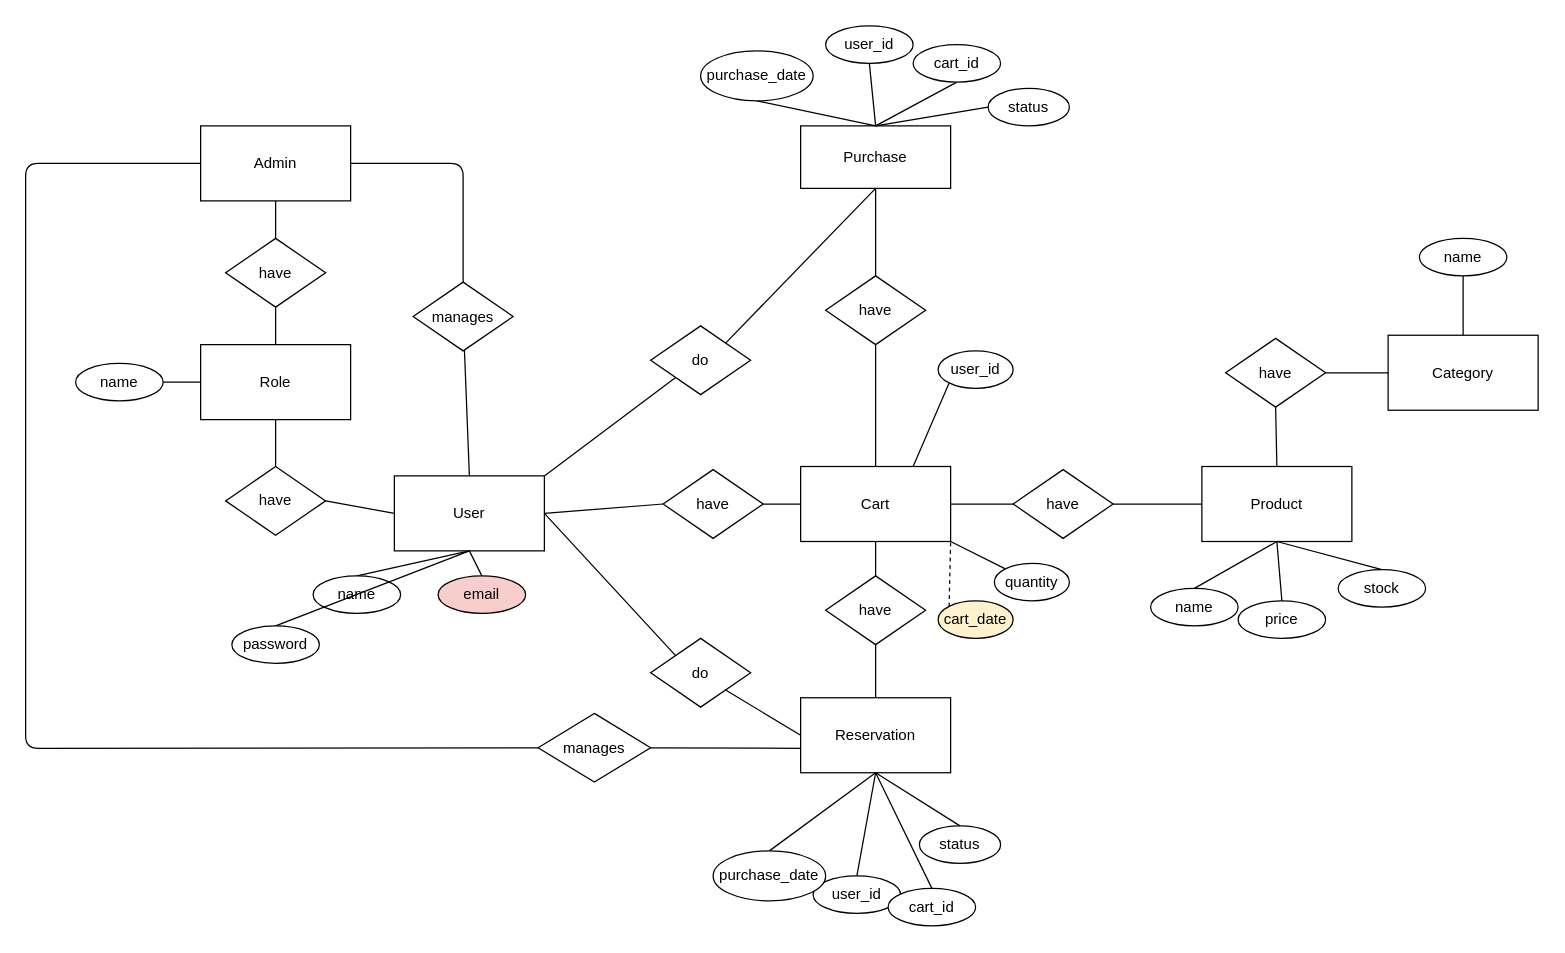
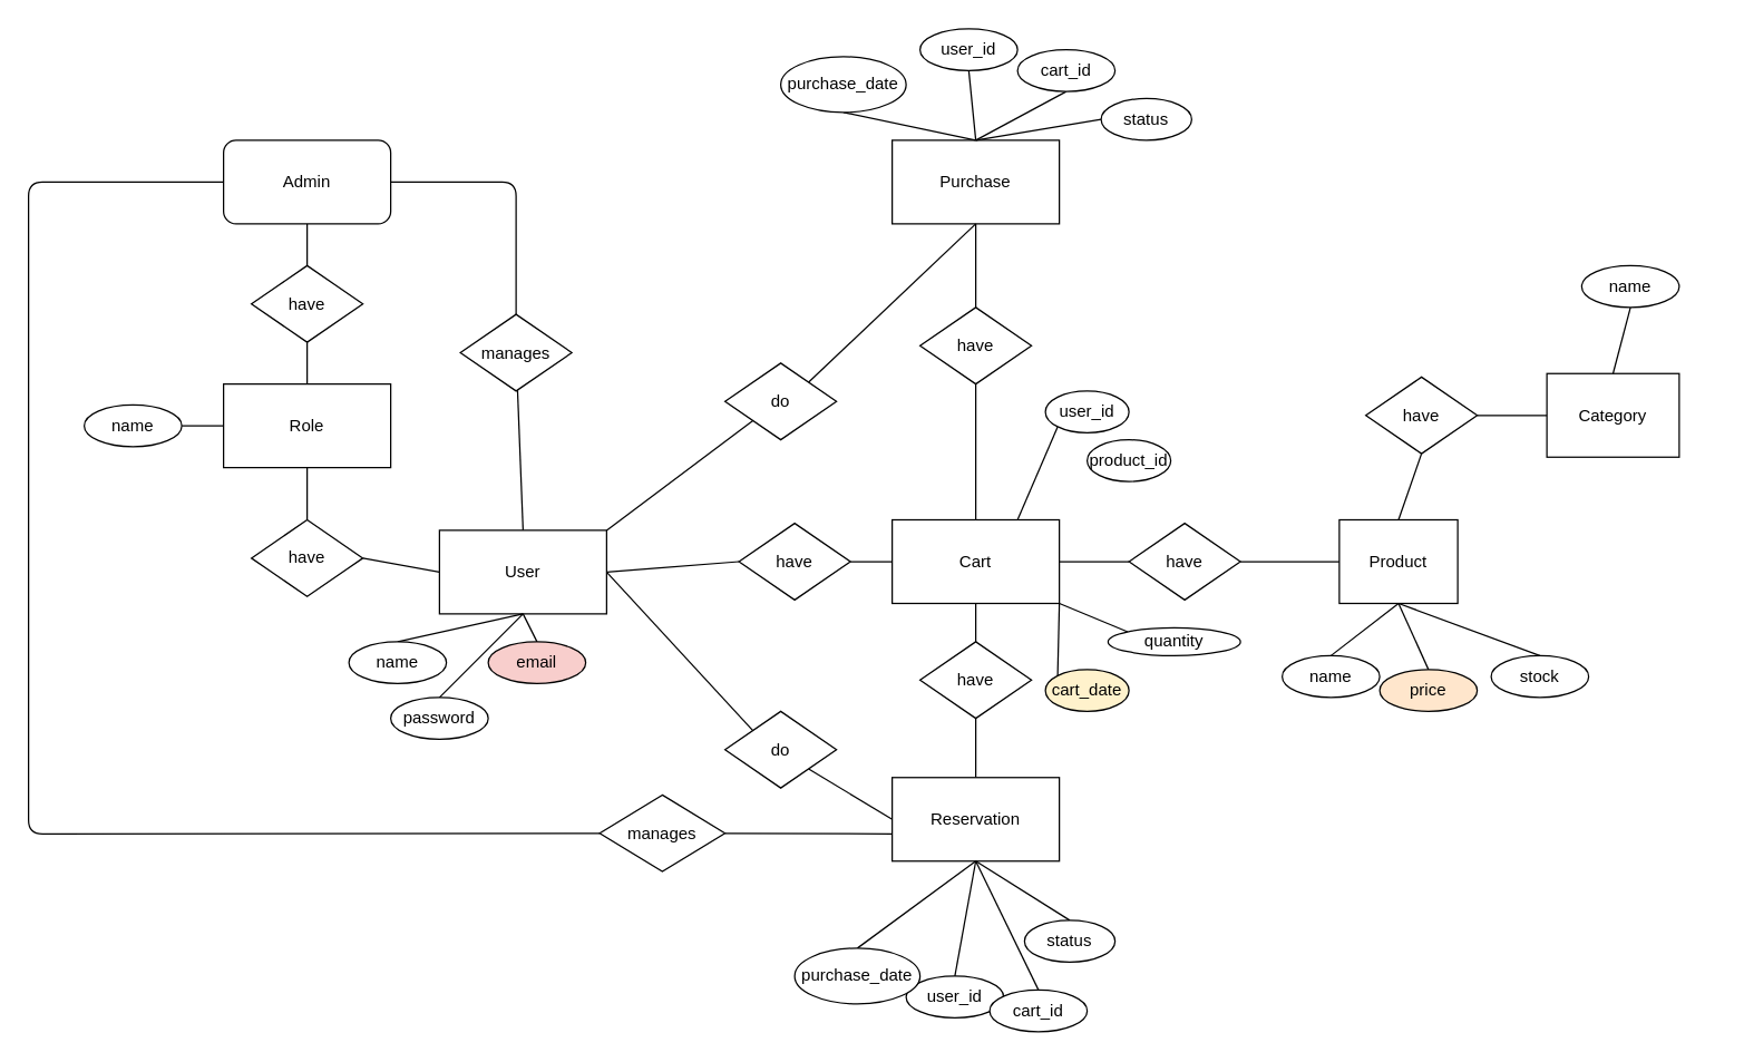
- <mxCell id="28" value="Purchase" style="rounded=0;whiteSpace=wrap;html=1;" vertex="1" parent="1"><mxGeometry x="640" y="100" width="120" height="50" as="geometry" /></mxCell>
+ <mxCell id="28" value="Purchase" style="rounded=0;whiteSpace=wrap;html=1;" vertex="1" parent="1"><mxGeometry x="640" y="100" width="120" height="60" as="geometry" /></mxCell>
- <mxCell id="75" value="Admin" style="rounded=0;whiteSpace=wrap;html=1;" vertex="1" parent="1"><mxGeometry x="160" y="100" width="120" height="60" as="geometry" /></mxCell>
+ <mxCell id="75" value="Admin" style="whiteSpace=wrap;html=1;rounded=1;" vertex="1" parent="1"><mxGeometry x="160" y="100" width="120" height="60" as="geometry" /></mxCell>
- <mxCell id="29" value="Category" style="rounded=0;whiteSpace=wrap;html=1;" vertex="1" parent="1"><mxGeometry x="1110" y="267.5" width="120" height="60" as="geometry" /></mxCell>
+ <mxCell id="29" value="Category" style="rounded=0;whiteSpace=wrap;html=1;" vertex="1" parent="1"><mxGeometry x="1110" y="267.5" width="95" height="60" as="geometry" /></mxCell>
+ <mxCell id="68" value="product_id" style="ellipse;whiteSpace=wrap;html=1;" vertex="1" parent="1"><mxGeometry x="780" y="315" width="60" height="30" as="geometry" /></mxCell>
- <mxCell id="19" value="Product" style="rounded=0;whiteSpace=wrap;html=1;" vertex="1" parent="1"><mxGeometry x="961" y="372.5" width="120" height="60" as="geometry" /></mxCell>
+ <mxCell id="19" value="Product" style="rounded=0;whiteSpace=wrap;html=1;" vertex="1" parent="1"><mxGeometry x="961" y="372.5" width="85" height="60" as="geometry" /></mxCell>
- <mxCell id="71" style="edgeStyle=none;html=1;exitX=0;exitY=0;exitDx=0;exitDy=0;entryX=1;entryY=1;entryDx=0;entryDy=0;endArrow=none;endFill=0;dashed=1;" edge="1" parent="1" source="72" target="23"><mxGeometry relative="1" as="geometry" /></mxCell>
+ <mxCell id="71" style="edgeStyle=none;html=1;exitX=0;exitY=0;exitDx=0;exitDy=0;entryX=1;entryY=1;entryDx=0;entryDy=0;endArrow=none;endFill=0;" edge="1" parent="1" source="72" target="23"><mxGeometry relative="1" as="geometry" /></mxCell>
- <mxCell id="70" value="quantity" style="ellipse;whiteSpace=wrap;html=1;" vertex="1" parent="1"><mxGeometry x="795" y="450" width="60" height="30" as="geometry" /></mxCell>
+ <mxCell id="70" value="quantity" style="ellipse;whiteSpace=wrap;html=1;" vertex="1" parent="1"><mxGeometry x="795" y="450" width="95" height="20" as="geometry" /></mxCell>
- <mxCell id="39" value="stock" style="ellipse;whiteSpace=wrap;html=1;" vertex="1" parent="1"><mxGeometry x="1070" y="455" width="70" height="30" as="geometry" /></mxCell>
+ <mxCell id="39" value="stock" style="ellipse;whiteSpace=wrap;html=1;" vertex="1" parent="1"><mxGeometry x="1070" y="470" width="70" height="30" as="geometry" /></mxCell>
- <mxCell id="37" value="price" style="ellipse;whiteSpace=wrap;html=1;" vertex="1" parent="1"><mxGeometry x="990" y="480" width="70" height="30" as="geometry" /></mxCell>
+ <mxCell id="37" value="price" style="ellipse;whiteSpace=wrap;html=1;fillColor=#ffe6cc;" vertex="1" parent="1"><mxGeometry x="990" y="480" width="70" height="30" as="geometry" /></mxCell>
- <mxCell id="13" value="password" style="ellipse;whiteSpace=wrap;html=1;" vertex="1" parent="1"><mxGeometry x="185" y="500" width="70" height="30" as="geometry" /></mxCell>
+ <mxCell id="13" value="password" style="ellipse;whiteSpace=wrap;html=1;" vertex="1" parent="1"><mxGeometry x="280" y="500" width="70" height="30" as="geometry" /></mxCell>
